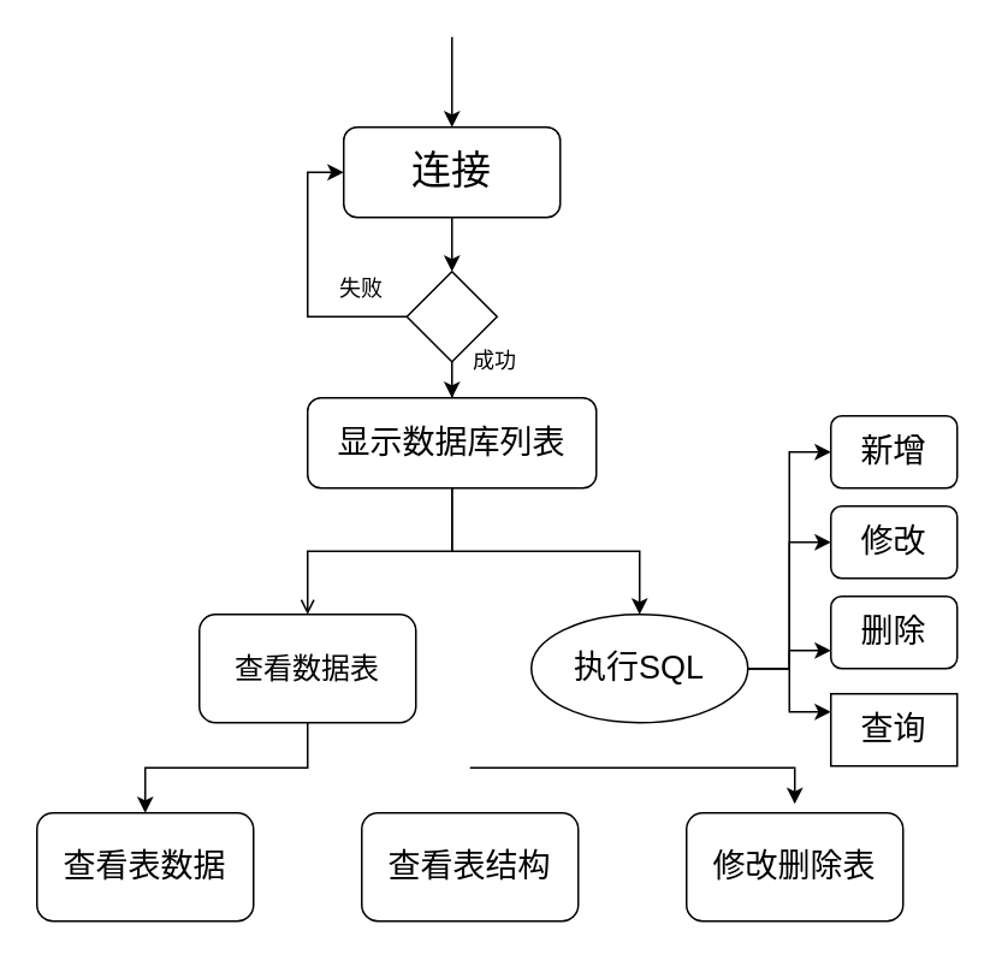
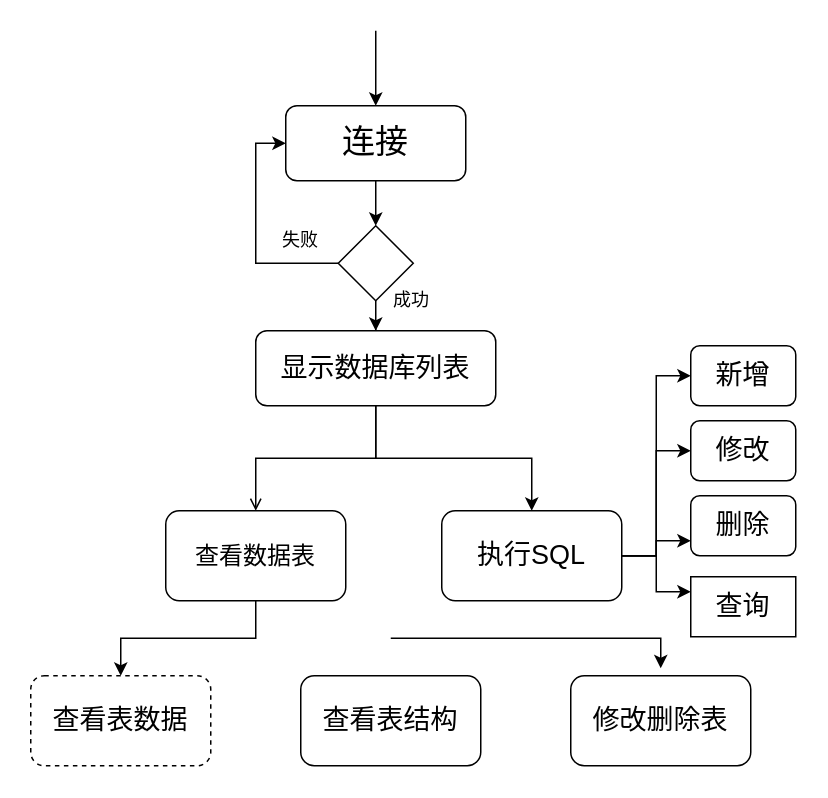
- <mxCell id="17" value="&lt;font style=&quot;font-size: 18px&quot;&gt;执行SQL&lt;/font&gt;" style="ellipse;whiteSpace=wrap;html=1;" vertex="1" parent="1"><mxGeometry x="294" y="340" width="120" height="60" as="geometry" /></mxCell>
+ <mxCell id="17" value="&lt;font style=&quot;font-size: 18px&quot;&gt;执行SQL&lt;/font&gt;" style="rounded=1;whiteSpace=wrap;html=1;" vertex="1" parent="1"><mxGeometry x="294" y="340" width="120" height="60" as="geometry" /></mxCell>
- <mxCell id="11" value="&lt;font style=&quot;font-size: 18px&quot;&gt;查看表数据&lt;/font&gt;" style="rounded=1;whiteSpace=wrap;html=1;" vertex="1" parent="1"><mxGeometry x="20" y="450" width="120" height="60" as="geometry" /></mxCell>
+ <mxCell id="11" value="&lt;font style=&quot;font-size: 18px&quot;&gt;查看表数据&lt;/font&gt;" style="rounded=1;whiteSpace=wrap;html=1;dashed=1;" vertex="1" parent="1"><mxGeometry x="20" y="450" width="120" height="60" as="geometry" /></mxCell>
